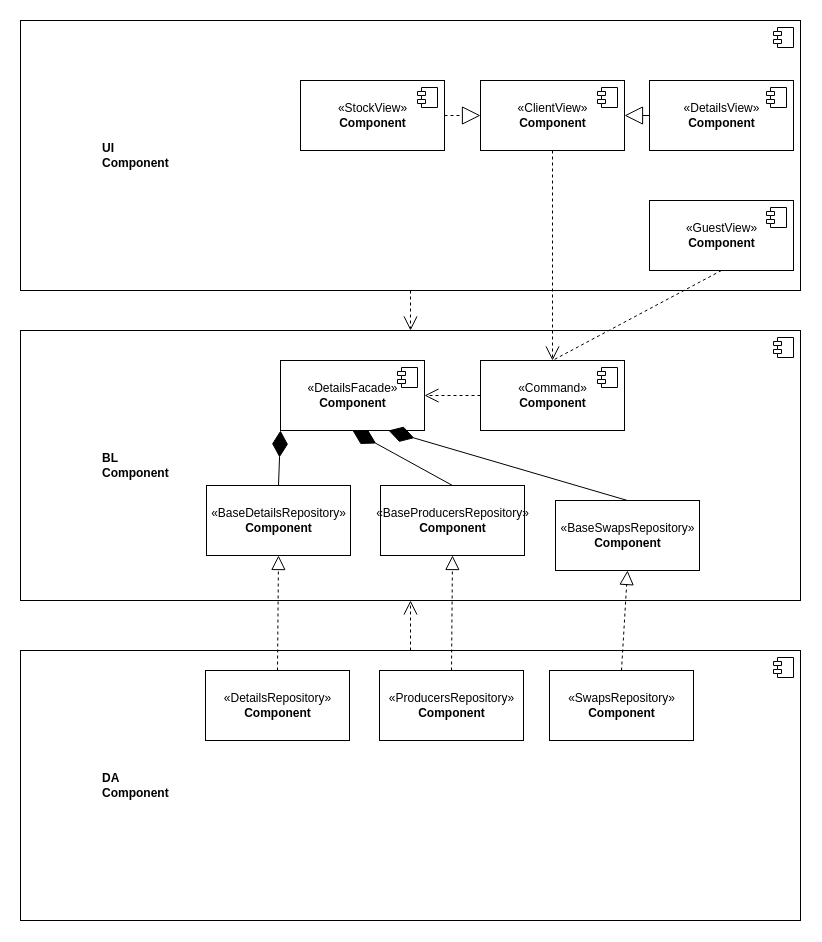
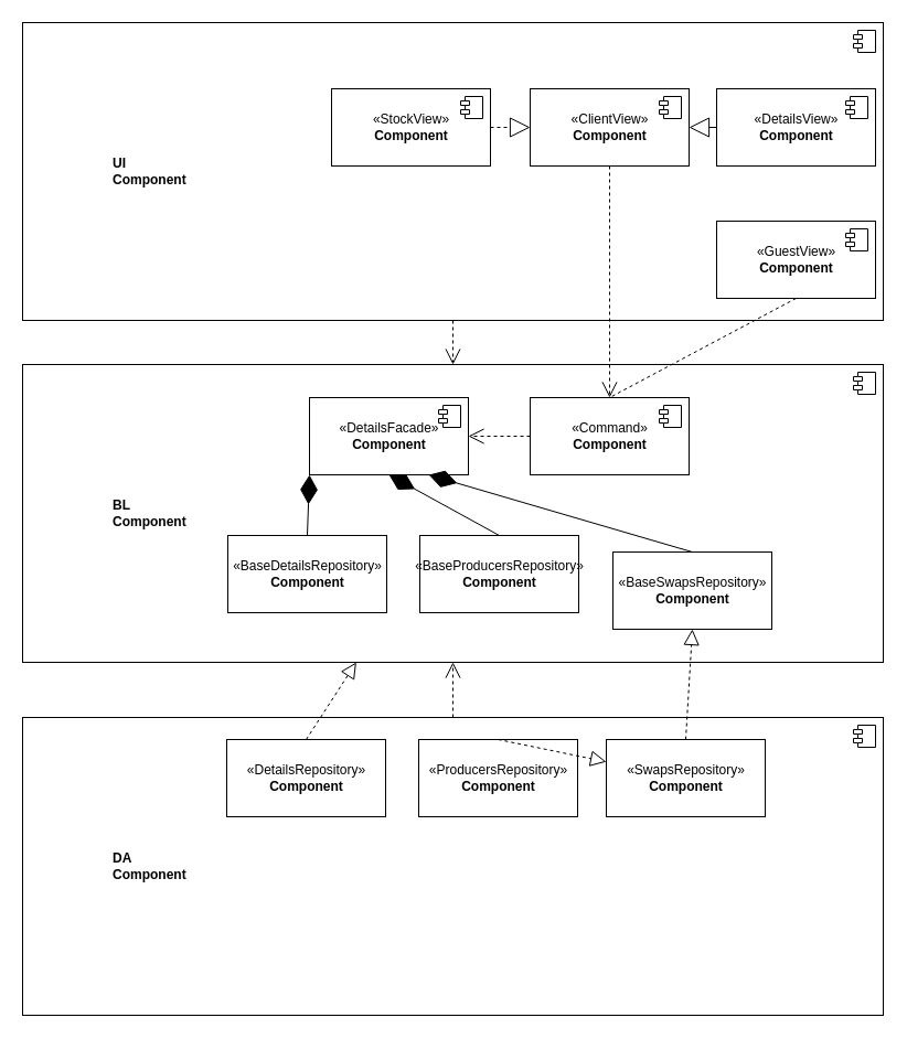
- <mxCell id="35" value="" style="endArrow=block;dashed=1;endFill=0;endSize=12;html=1;rounded=0;entryX=0.5;entryY=1;entryDx=0;entryDy=0;exitX=0.5;exitY=0;exitDx=0;exitDy=0;" edge="1" parent="1" source="32" target="23"><mxGeometry width="160" relative="1" as="geometry"><mxPoint x="120" y="630" as="sourcePoint" /><mxPoint x="280" y="630" as="targetPoint" /></mxGeometry></mxCell>
+ <mxCell id="35" value="" style="endArrow=block;dashed=1;endFill=0;endSize=12;html=1;rounded=0;exitX=0.5;exitY=0;exitDx=0;exitDy=0;" edge="1" parent="1" source="32" target="16"><mxGeometry width="160" relative="1" as="geometry"><mxPoint x="120" y="630" as="sourcePoint" /><mxPoint x="280" y="630" as="targetPoint" /></mxGeometry></mxCell>
- <mxCell id="36" value="" style="endArrow=block;dashed=1;endFill=0;endSize=12;html=1;rounded=0;entryX=0.5;entryY=1;entryDx=0;entryDy=0;exitX=0.5;exitY=0;exitDx=0;exitDy=0;" edge="1" parent="1" source="33" target="24"><mxGeometry width="160" relative="1" as="geometry"><mxPoint x="440" y="675" as="sourcePoint" /><mxPoint x="441" y="560" as="targetPoint" /></mxGeometry></mxCell>
+ <mxCell id="36" value="" style="endArrow=block;dashed=1;endFill=0;endSize=12;html=1;rounded=0;exitX=0.5;exitY=0;exitDx=0;exitDy=0;" edge="1" parent="1" source="33" target="34"><mxGeometry width="160" relative="1" as="geometry"><mxPoint x="440" y="675" as="sourcePoint" /><mxPoint x="441" y="560" as="targetPoint" /></mxGeometry></mxCell>
